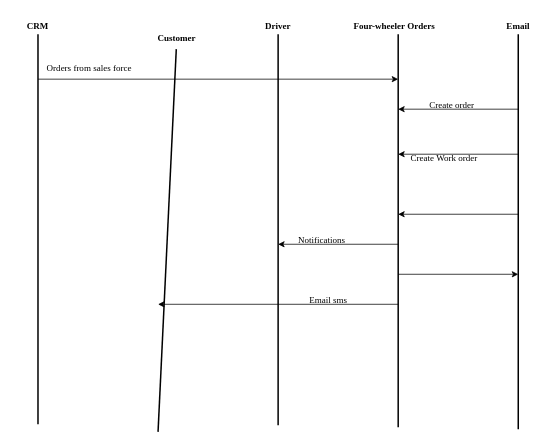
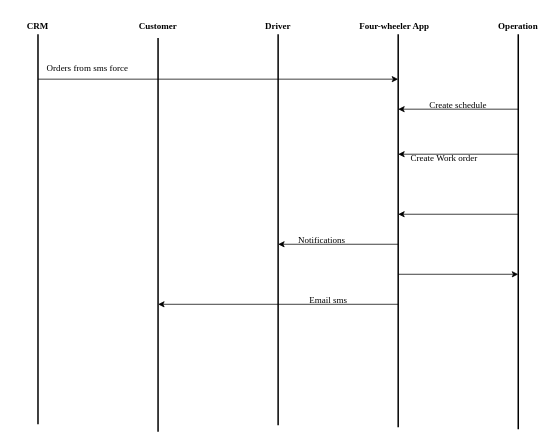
- <mxCell id="10" value="&lt;font face=&quot;Verdana&quot;&gt;&lt;b&gt;Four-wheeler Orders&lt;/b&gt;&lt;/font&gt;" style="text;html=1;align=center;verticalAlign=middle;whiteSpace=wrap;rounded=0;" parent="1" vertex="1"><mxGeometry x="440" y="20" width="170" height="30" as="geometry" /></mxCell>
+ <mxCell id="10" value="&lt;font face=&quot;Verdana&quot;&gt;&lt;b&gt;Four-wheeler App&lt;/b&gt;&lt;/font&gt;" style="text;html=1;align=center;verticalAlign=middle;whiteSpace=wrap;rounded=0;" parent="1" vertex="1"><mxGeometry x="440" y="20" width="170" height="30" as="geometry" /></mxCell>
- <mxCell id="11" value="&lt;b&gt;&lt;font face=&quot;Verdana&quot;&gt;Email&lt;/font&gt;&lt;/b&gt;" style="text;html=1;align=center;verticalAlign=middle;whiteSpace=wrap;rounded=0;" parent="1" vertex="1"><mxGeometry x="660" y="20" width="60" height="30" as="geometry" /></mxCell>
+ <mxCell id="11" value="&lt;b&gt;&lt;font face=&quot;Verdana&quot;&gt;Operation&lt;/font&gt;&lt;/b&gt;" style="text;html=1;align=center;verticalAlign=middle;whiteSpace=wrap;rounded=0;" parent="1" vertex="1"><mxGeometry x="660" y="20" width="60" height="30" as="geometry" /></mxCell>
- <mxCell id="8" value="&lt;font face=&quot;Verdana&quot;&gt;&lt;b&gt;Customer&lt;/b&gt;&lt;/font&gt;" style="text;html=1;align=center;verticalAlign=middle;whiteSpace=wrap;rounded=0;" parent="1" vertex="1"><mxGeometry x="205" y="35" width="60" height="30" as="geometry" /></mxCell>
+ <mxCell id="8" value="&lt;font face=&quot;Verdana&quot;&gt;&lt;b&gt;Customer&lt;/b&gt;&lt;/font&gt;" style="text;html=1;align=center;verticalAlign=middle;whiteSpace=wrap;rounded=0;" parent="1" vertex="1"><mxGeometry x="180" y="20" width="60" height="30" as="geometry" /></mxCell>
- <mxCell id="13" value="&lt;font face=&quot;Verdana&quot;&gt;Orders from sales force&lt;/font&gt;" style="text;html=1;align=left;verticalAlign=middle;whiteSpace=wrap;rounded=0;" parent="1" vertex="1"><mxGeometry x="60" y="75" width="160" height="30" as="geometry" /></mxCell>
+ <mxCell id="13" value="&lt;font face=&quot;Verdana&quot;&gt;Orders from sms force&lt;/font&gt;" style="text;html=1;align=left;verticalAlign=middle;whiteSpace=wrap;rounded=0;" parent="1" vertex="1"><mxGeometry x="60" y="75" width="160" height="30" as="geometry" /></mxCell>
- <mxCell id="15" value="&lt;font face=&quot;Verdana&quot;&gt;Create order&lt;/font&gt;" style="text;html=1;align=left;verticalAlign=middle;whiteSpace=wrap;rounded=0;" vertex="1" parent="1"><mxGeometry x="570" y="125" width="110" height="30" as="geometry" /></mxCell>
+ <mxCell id="15" value="&lt;font face=&quot;Verdana&quot;&gt;Create schedule&lt;/font&gt;" style="text;html=1;align=left;verticalAlign=middle;whiteSpace=wrap;rounded=0;" vertex="1" parent="1"><mxGeometry x="570" y="125" width="110" height="30" as="geometry" /></mxCell>
